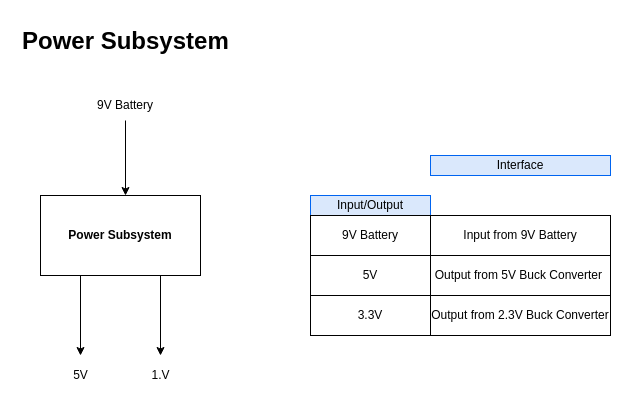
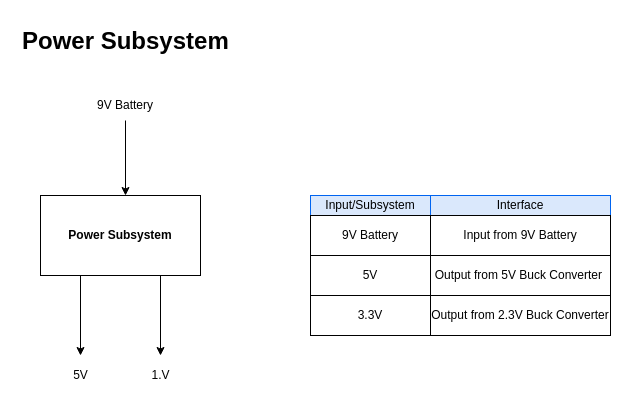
- <mxCell id="11" value="Interface" style="rounded=0;whiteSpace=wrap;html=1;align=center;fillColor=#dae8fc;strokeColor=light-dark(#0064F0,#5C79A3);" vertex="1" parent="1"><mxGeometry x="430" y="155" width="180" height="20" as="geometry" /></mxCell>
+ <mxCell id="11" value="Interface" style="rounded=0;whiteSpace=wrap;html=1;align=center;fillColor=#dae8fc;strokeColor=light-dark(#0064F0,#5C79A3);" vertex="1" parent="1"><mxGeometry x="430" y="195" width="180" height="20" as="geometry" /></mxCell>
- <mxCell id="10" value="Input/Output" style="rounded=0;whiteSpace=wrap;html=1;align=center;fillColor=#dae8fc;strokeColor=light-dark(#0064f0, #5c79a3);" vertex="1" parent="1"><mxGeometry x="310" y="195" width="120" height="20" as="geometry" /></mxCell>
+ <mxCell id="10" value="Input/Subsystem" style="rounded=0;whiteSpace=wrap;html=1;align=center;fillColor=#dae8fc;strokeColor=light-dark(#0064f0, #5c79a3);" vertex="1" parent="1"><mxGeometry x="310" y="195" width="120" height="20" as="geometry" /></mxCell>
